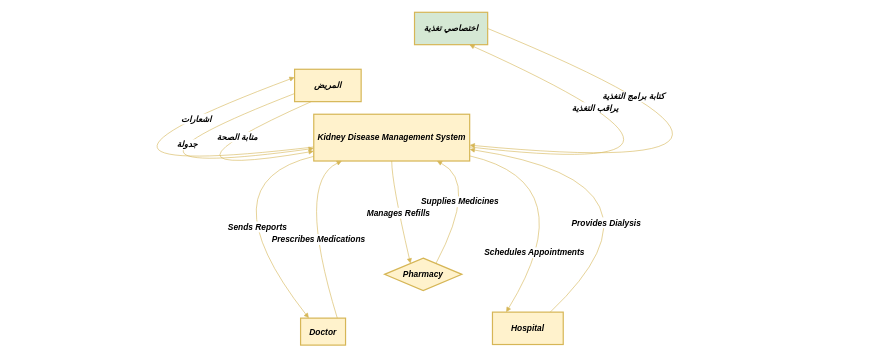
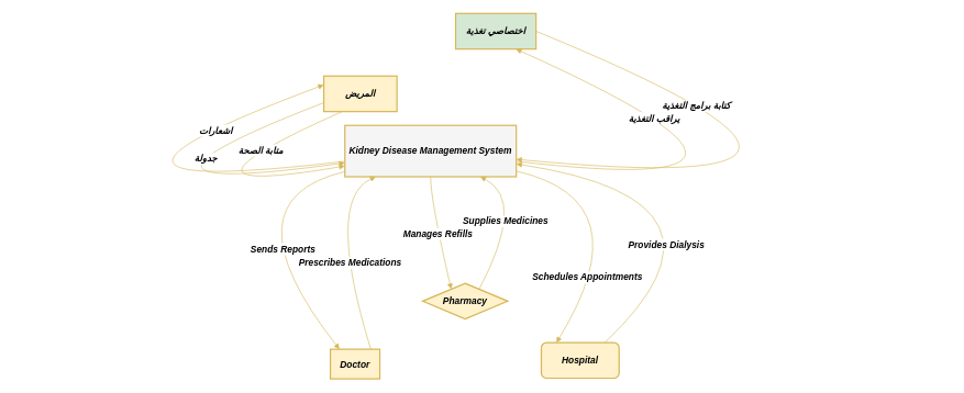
- <mxCell id="2" value="Kidney Disease Management System" style="whiteSpace=wrap;strokeWidth=2;fillColor=#fff2cc;strokeColor=#d6b656;fontStyle=3;fontSize=14;textShadow=0;" vertex="1" parent="1"><mxGeometry x="522" y="190" width="260" height="78" as="geometry" /></mxCell>
+ <mxCell id="2" value="Kidney Disease Management System" style="whiteSpace=wrap;strokeWidth=2;fillColor=#f5f5f5;strokeColor=#d6b656;fontStyle=3;fontSize=14;textShadow=0;" vertex="1" parent="1"><mxGeometry x="522" y="190" width="260" height="78" as="geometry" /></mxCell>
- <mxCell id="6" value="Hospital" style="whiteSpace=wrap;strokeWidth=2;fillColor=#fff2cc;strokeColor=#d6b656;fontStyle=3;fontSize=14;textShadow=0;" vertex="1" parent="1"><mxGeometry x="820" y="520" width="118" height="54" as="geometry" /></mxCell>
+ <mxCell id="6" value="Hospital" style="whiteSpace=wrap;strokeWidth=2;fillColor=#fff2cc;strokeColor=#d6b656;fontStyle=3;fontSize=14;textShadow=0;rounded=1;" vertex="1" parent="1"><mxGeometry x="820" y="520" width="118" height="54" as="geometry" /></mxCell>
